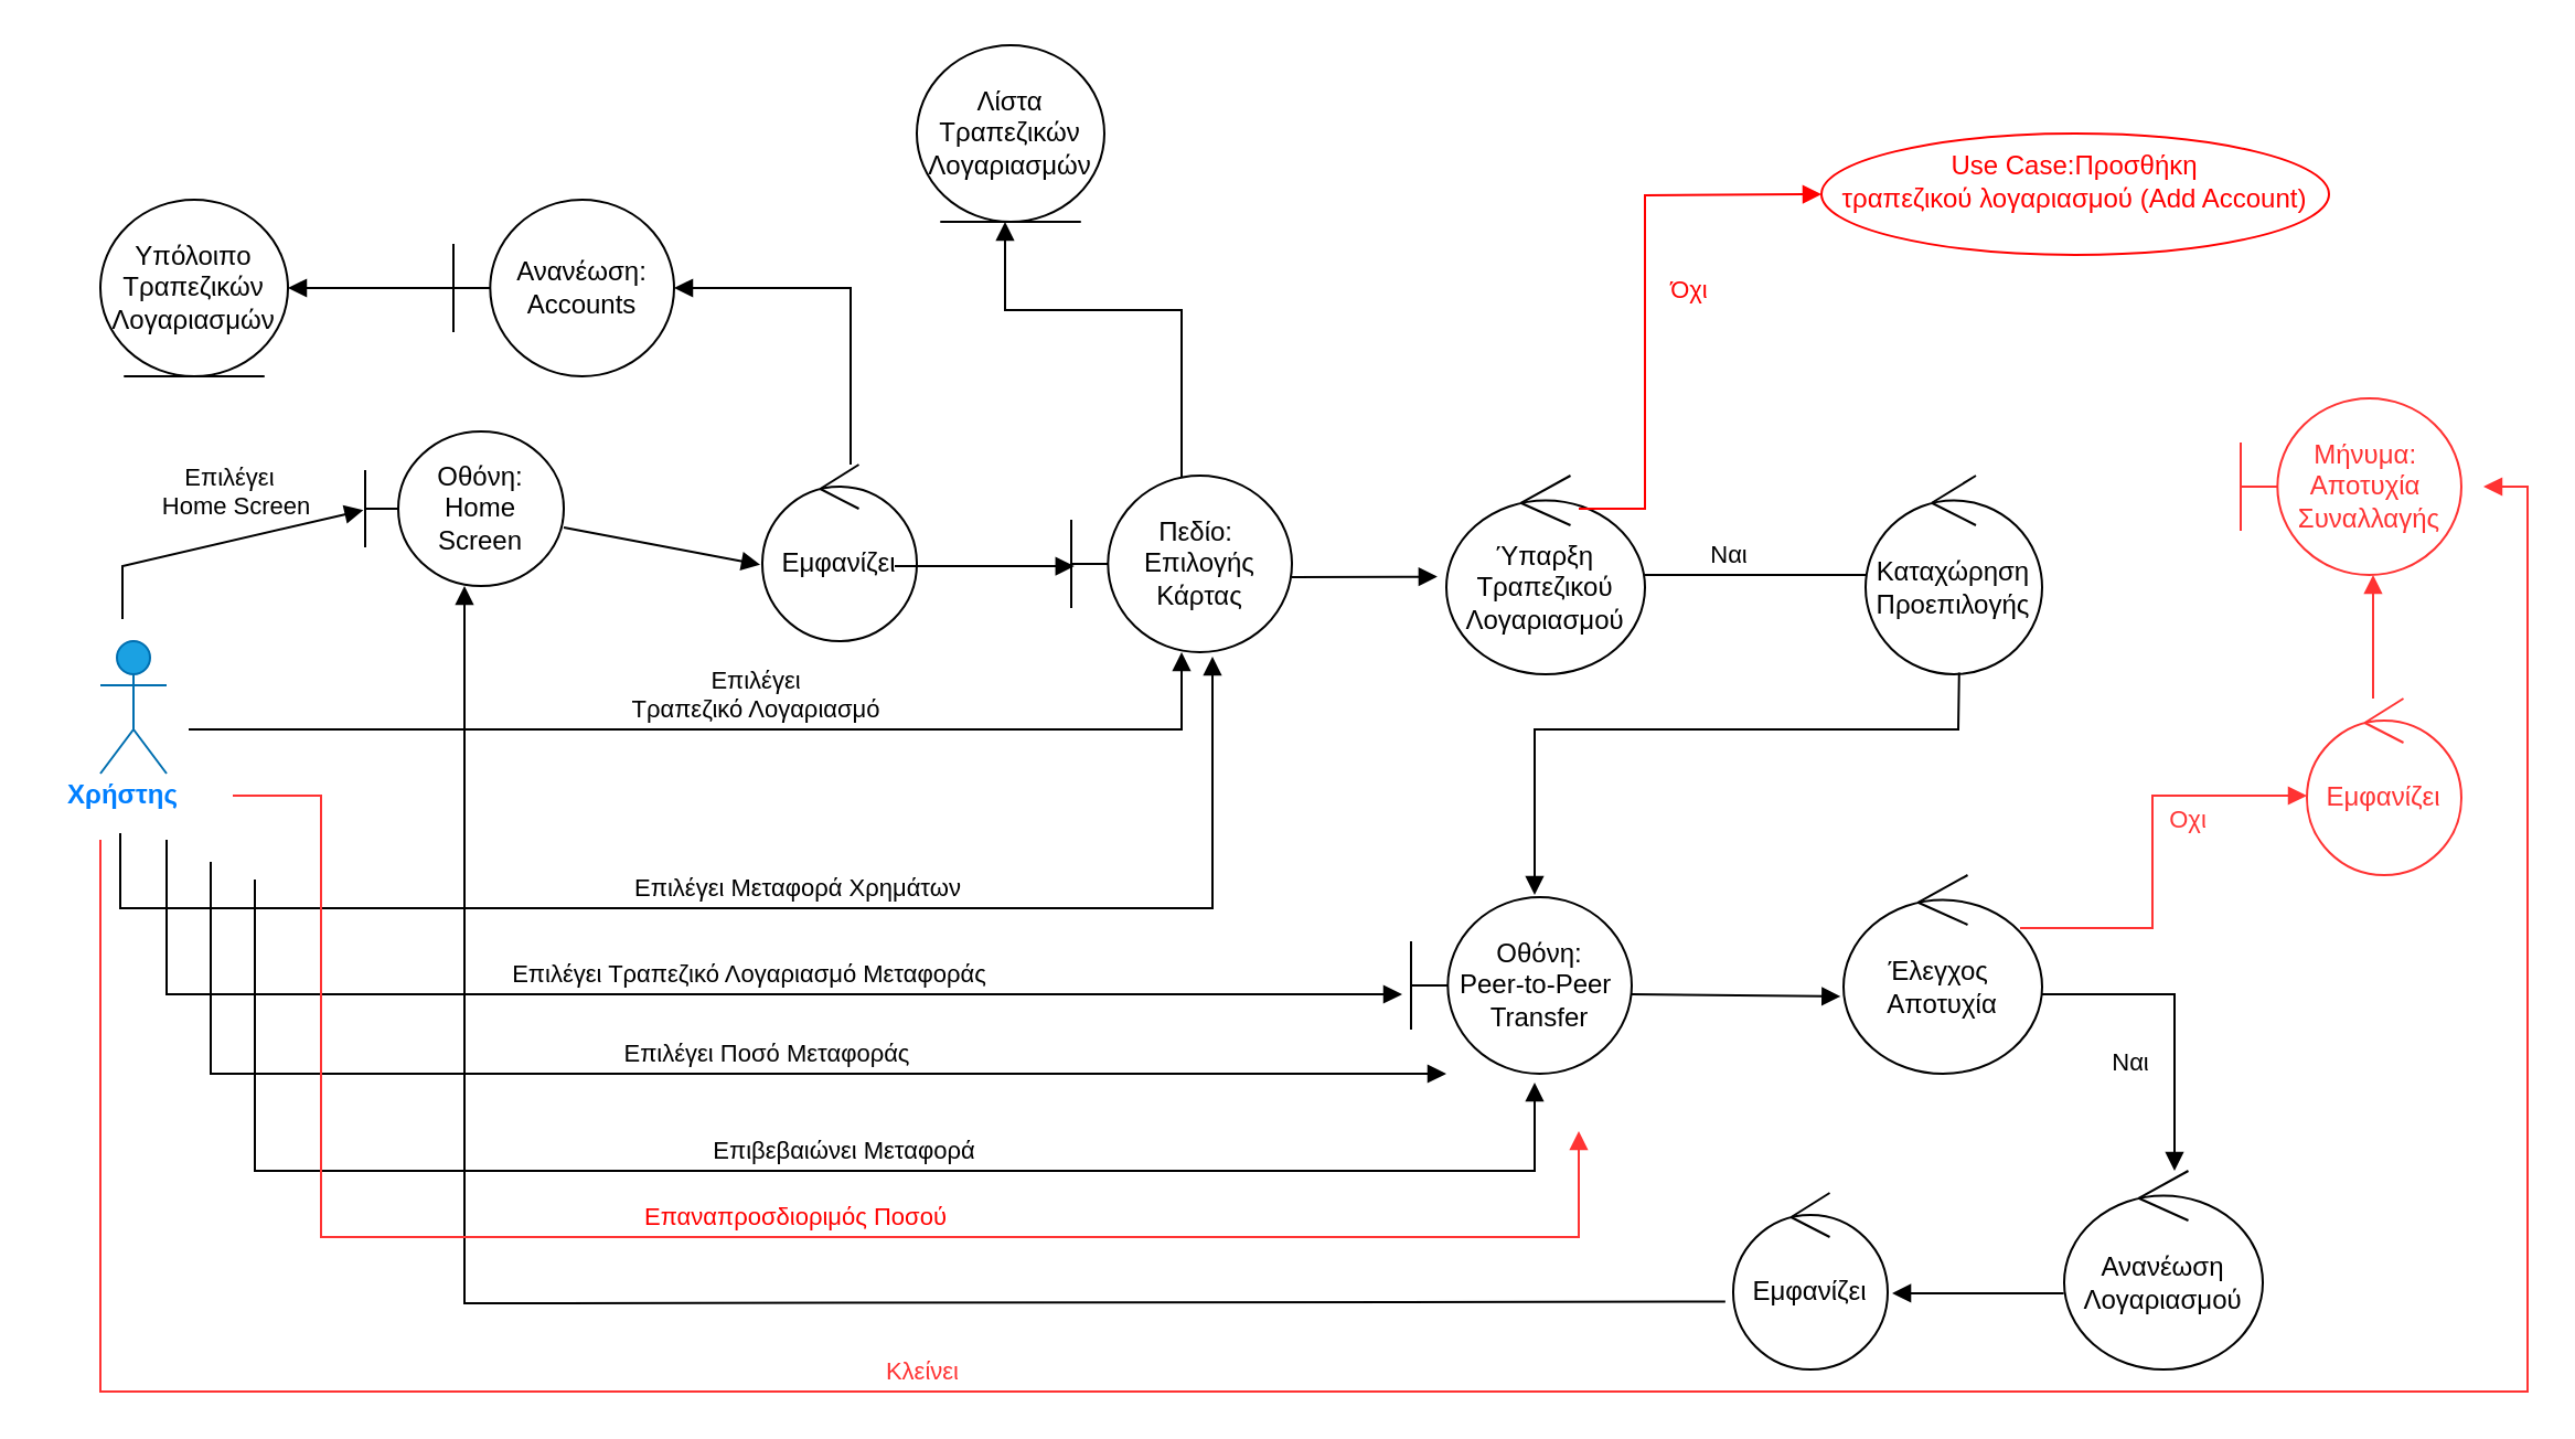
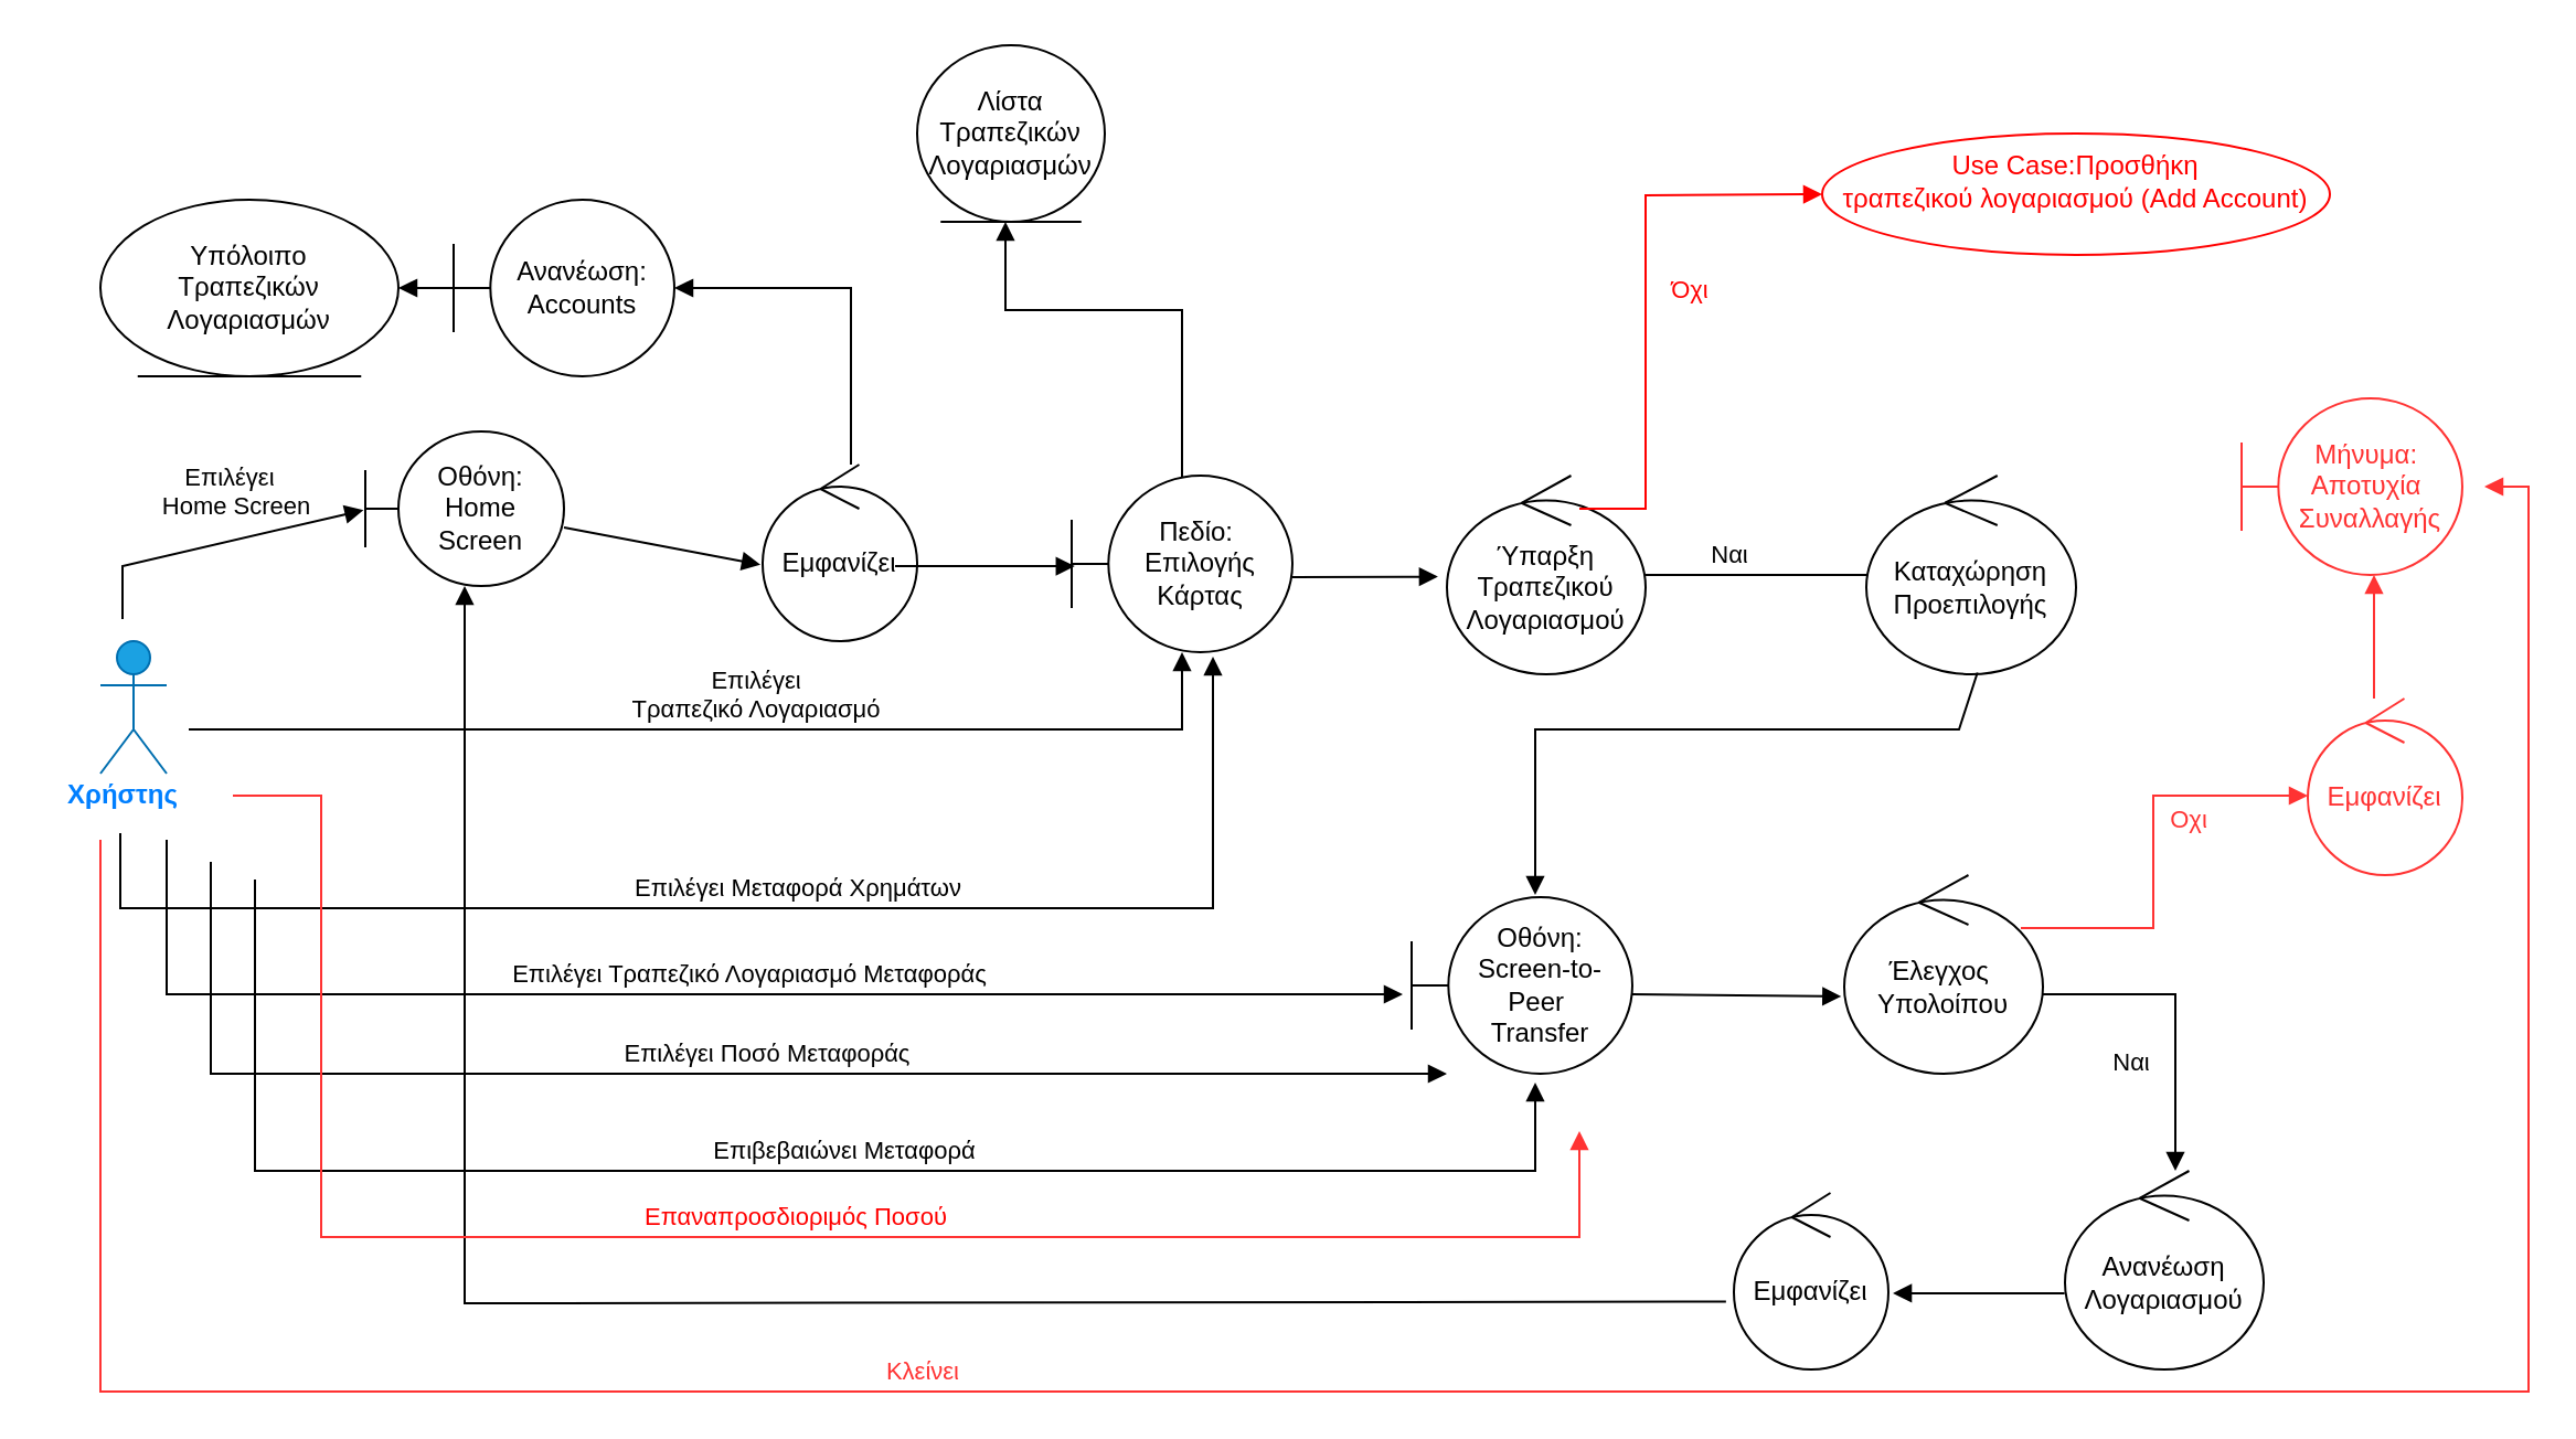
- <mxCell id="24" value="Υπόλοιπο&lt;br&gt;Τραπεζικών&lt;br&gt;Λογαριασμών" style="ellipse;shape=umlEntity;whiteSpace=wrap;html=1;" vertex="1" parent="1"><mxGeometry x="45" y="90" width="85" height="80" as="geometry" /></mxCell>
+ <mxCell id="24" value="Υπόλοιπο&lt;br&gt;Τραπεζικών&lt;br&gt;Λογαριασμών" style="ellipse;shape=umlEntity;whiteSpace=wrap;html=1;" vertex="1" parent="1"><mxGeometry x="45" y="90" width="135" height="80" as="geometry" /></mxCell>
- <mxCell id="9" value="Καταχώρηση Προεπιλογής" style="ellipse;shape=umlControl;whiteSpace=wrap;html=1;" parent="1" vertex="1"><mxGeometry x="845" y="215" width="80" height="90" as="geometry" /></mxCell>
+ <mxCell id="9" value="Καταχώρηση Προεπιλογής" style="ellipse;shape=umlControl;whiteSpace=wrap;html=1;" parent="1" vertex="1"><mxGeometry x="845" y="215" width="95" height="90" as="geometry" /></mxCell>
- <mxCell id="21" value="Οθόνη:&lt;br&gt;Peer-to-Peer&amp;nbsp;&lt;br&gt;Transfer" style="shape=umlBoundary;whiteSpace=wrap;html=1;" vertex="1" parent="1"><mxGeometry x="639" y="406" width="100" height="80" as="geometry" /></mxCell>
+ <mxCell id="21" value="Οθόνη:&lt;br&gt;Screen-to-Peer&amp;nbsp;&lt;br&gt;Transfer" style="shape=umlBoundary;whiteSpace=wrap;html=1;" vertex="1" parent="1"><mxGeometry x="639" y="406" width="100" height="80" as="geometry" /></mxCell>
- <mxCell id="29" value="Έλεγχος&amp;nbsp;&lt;br&gt;Αποτυχία" style="ellipse;shape=umlControl;whiteSpace=wrap;html=1;" vertex="1" parent="1"><mxGeometry x="835" y="396" width="90" height="90" as="geometry" /></mxCell>
+ <mxCell id="29" value="Έλεγχος&amp;nbsp;&lt;br&gt;Υπολοίπου" style="ellipse;shape=umlControl;whiteSpace=wrap;html=1;" vertex="1" parent="1"><mxGeometry x="835" y="396" width="90" height="90" as="geometry" /></mxCell>
